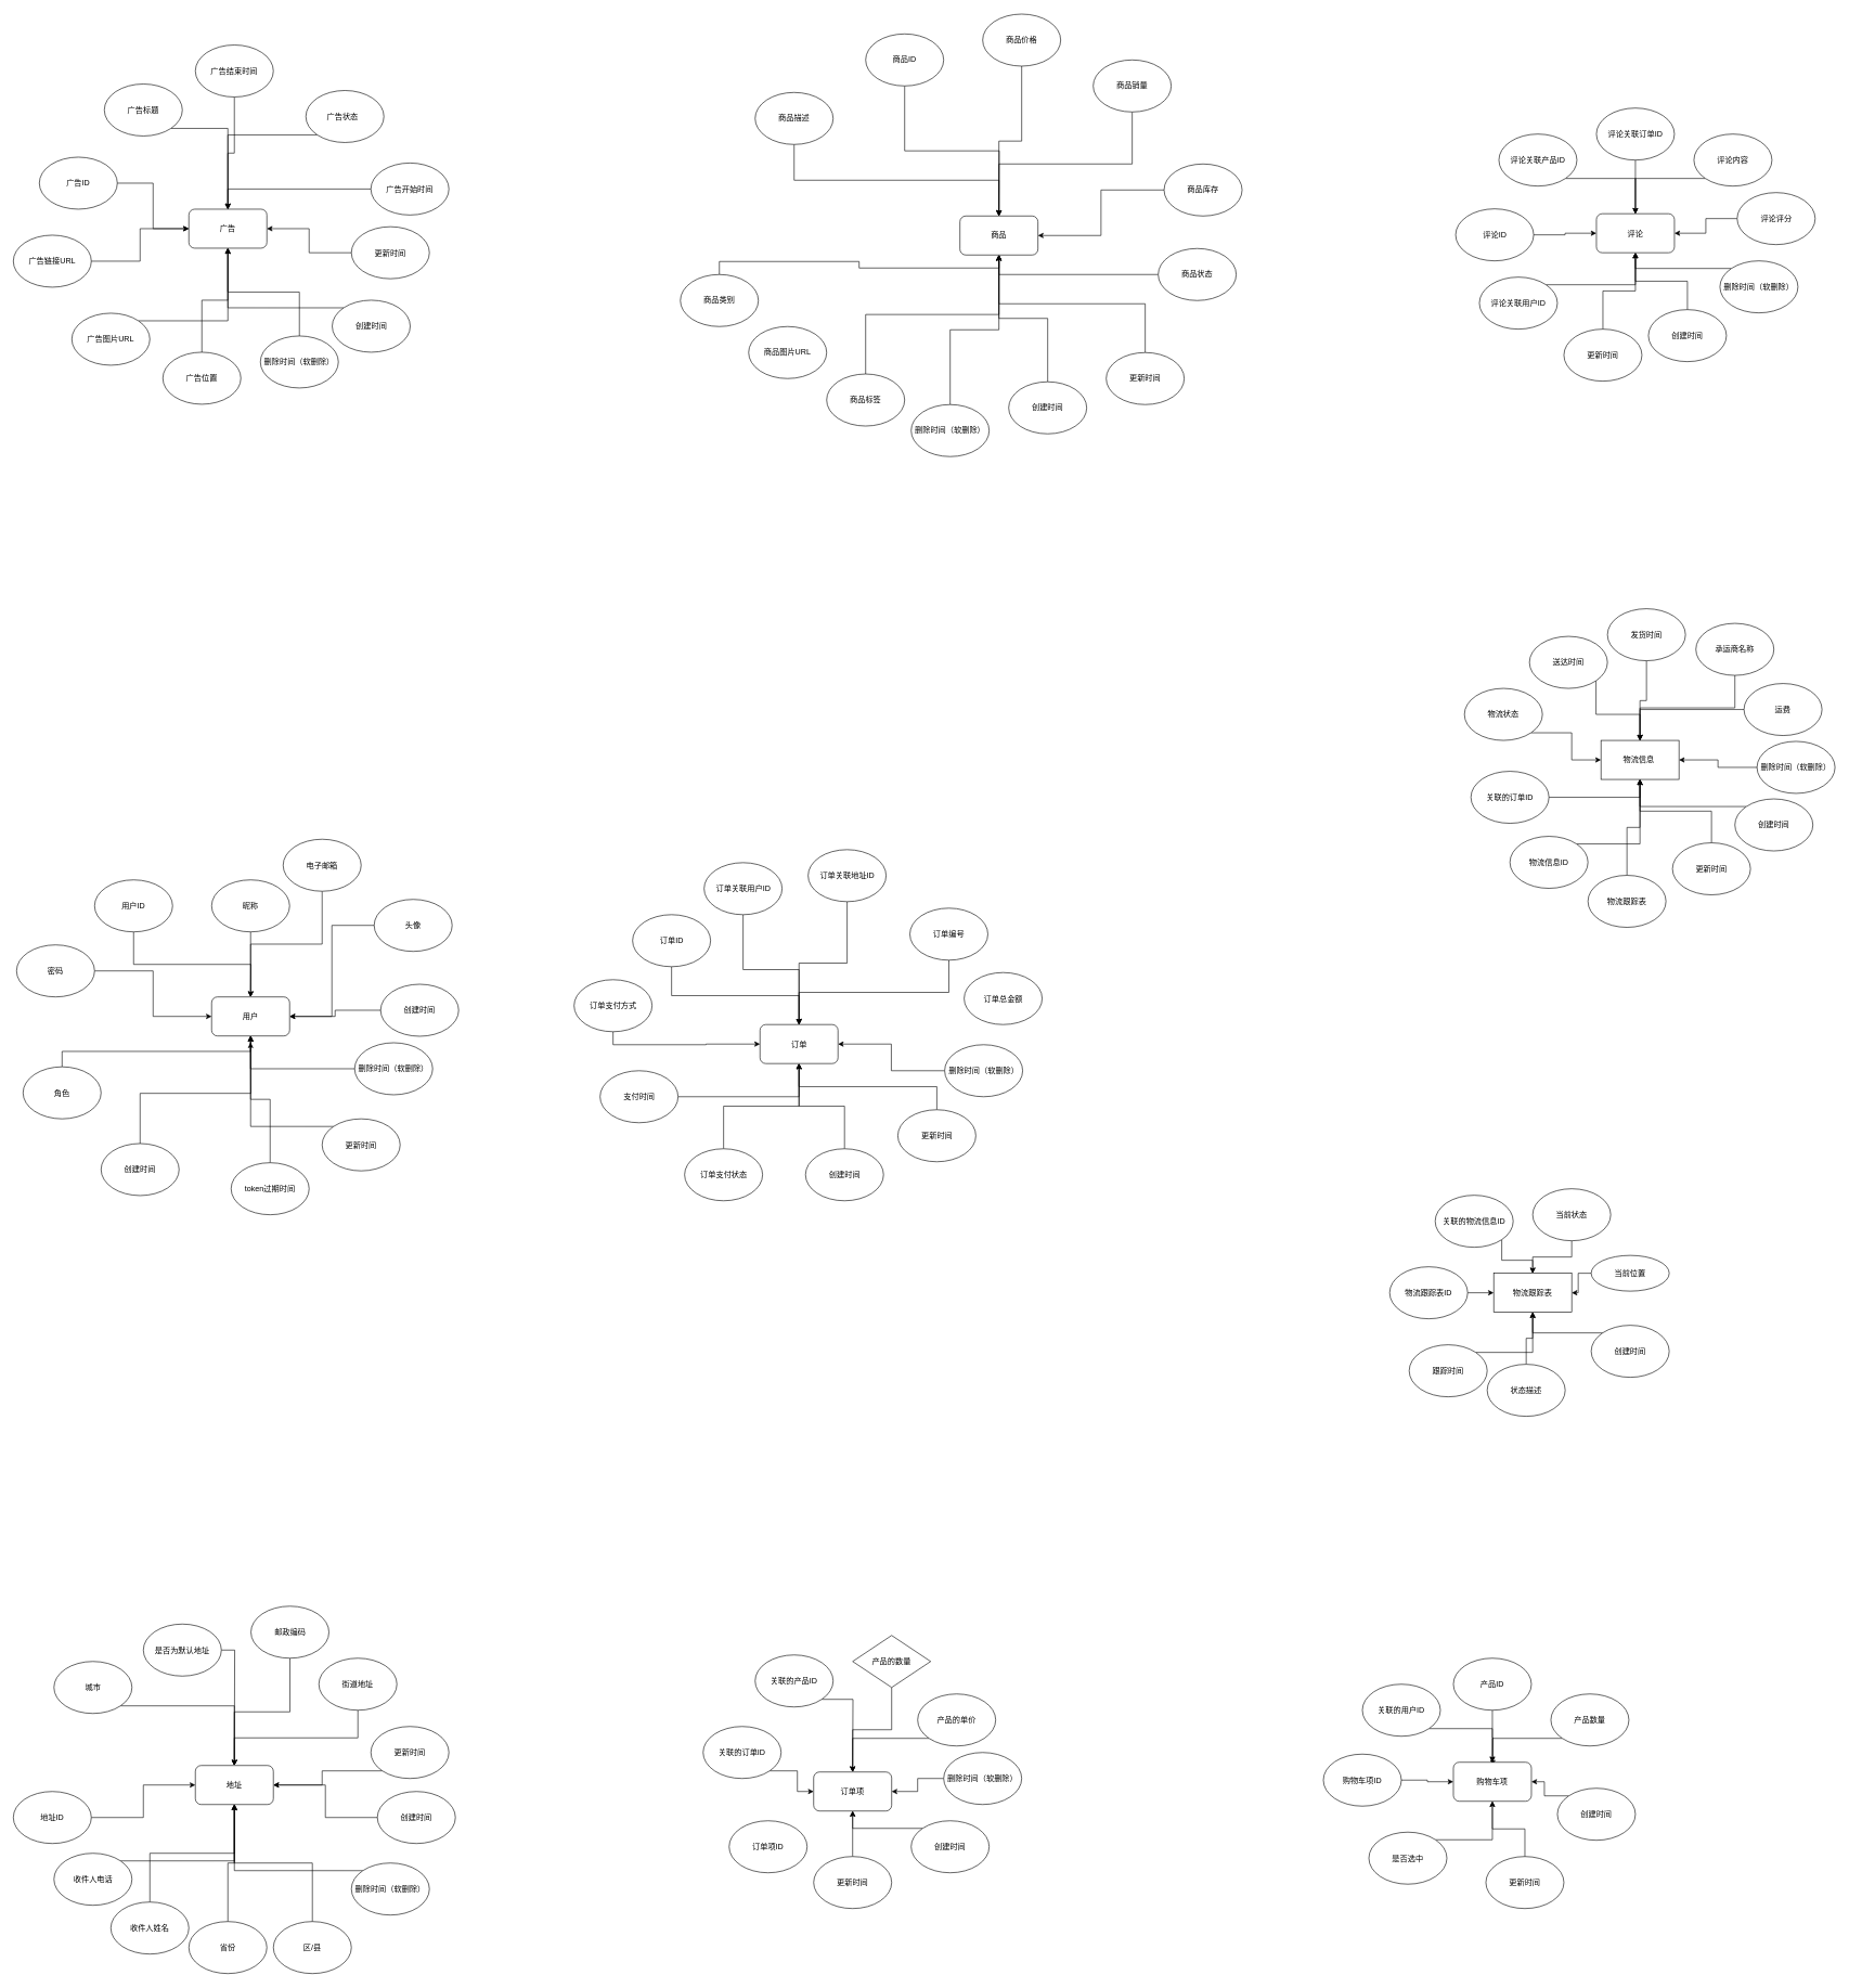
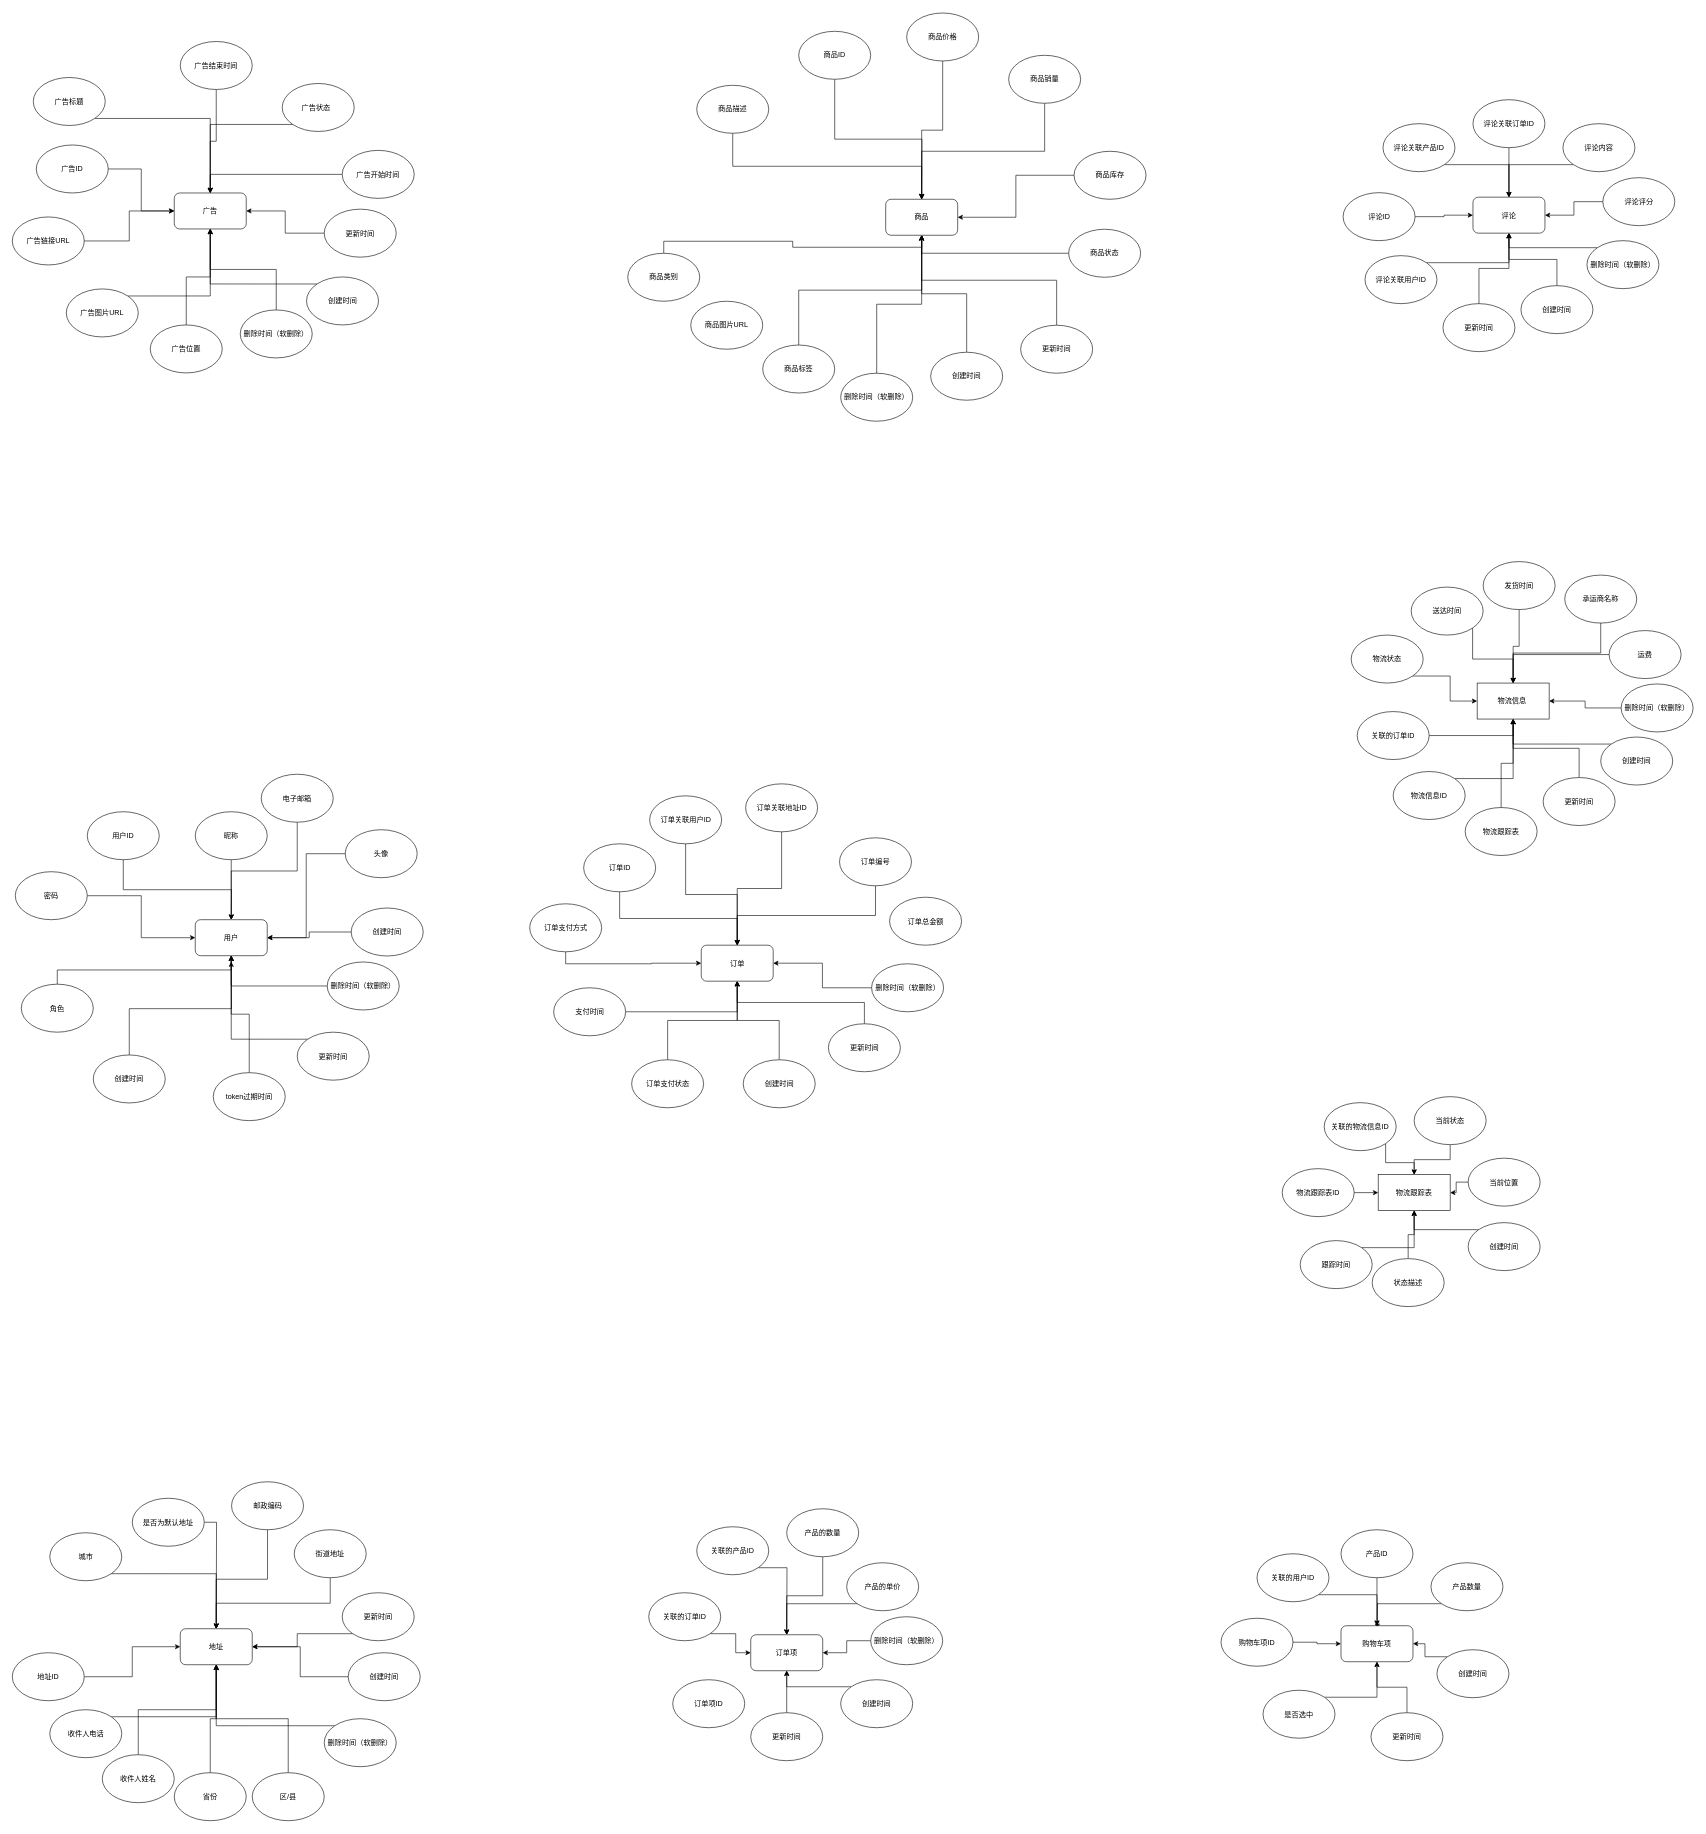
- <mxCell id="133" value="广告标题" style="ellipse;whiteSpace=wrap;html=1;" parent="1" vertex="1"><mxGeometry x="160" y="128" width="120" height="80" as="geometry" /></mxCell>
+ <mxCell id="133" value="广告标题" style="ellipse;whiteSpace=wrap;html=1;" parent="1" vertex="1"><mxGeometry x="55" y="128" width="120" height="80" as="geometry" /></mxCell>
- <mxCell id="183" value="当前位置" style="ellipse;whiteSpace=wrap;html=1;" parent="1" vertex="1"><mxGeometry x="2447" y="1929.5" width="120" height="55" as="geometry" /></mxCell>
+ <mxCell id="183" value="当前位置" style="ellipse;whiteSpace=wrap;html=1;" parent="1" vertex="1"><mxGeometry x="2447" y="1929.5" width="120" height="80" as="geometry" /></mxCell>
- <mxCell id="158" value="产品的数量" style="rhombus;whiteSpace=wrap;html=1;" parent="1" vertex="1"><mxGeometry x="1311" y="2514" width="120" height="80" as="geometry" /></mxCell>
+ <mxCell id="158" value="产品的数量" style="ellipse;whiteSpace=wrap;html=1;" parent="1" vertex="1"><mxGeometry x="1311" y="2514" width="120" height="80" as="geometry" /></mxCell>
